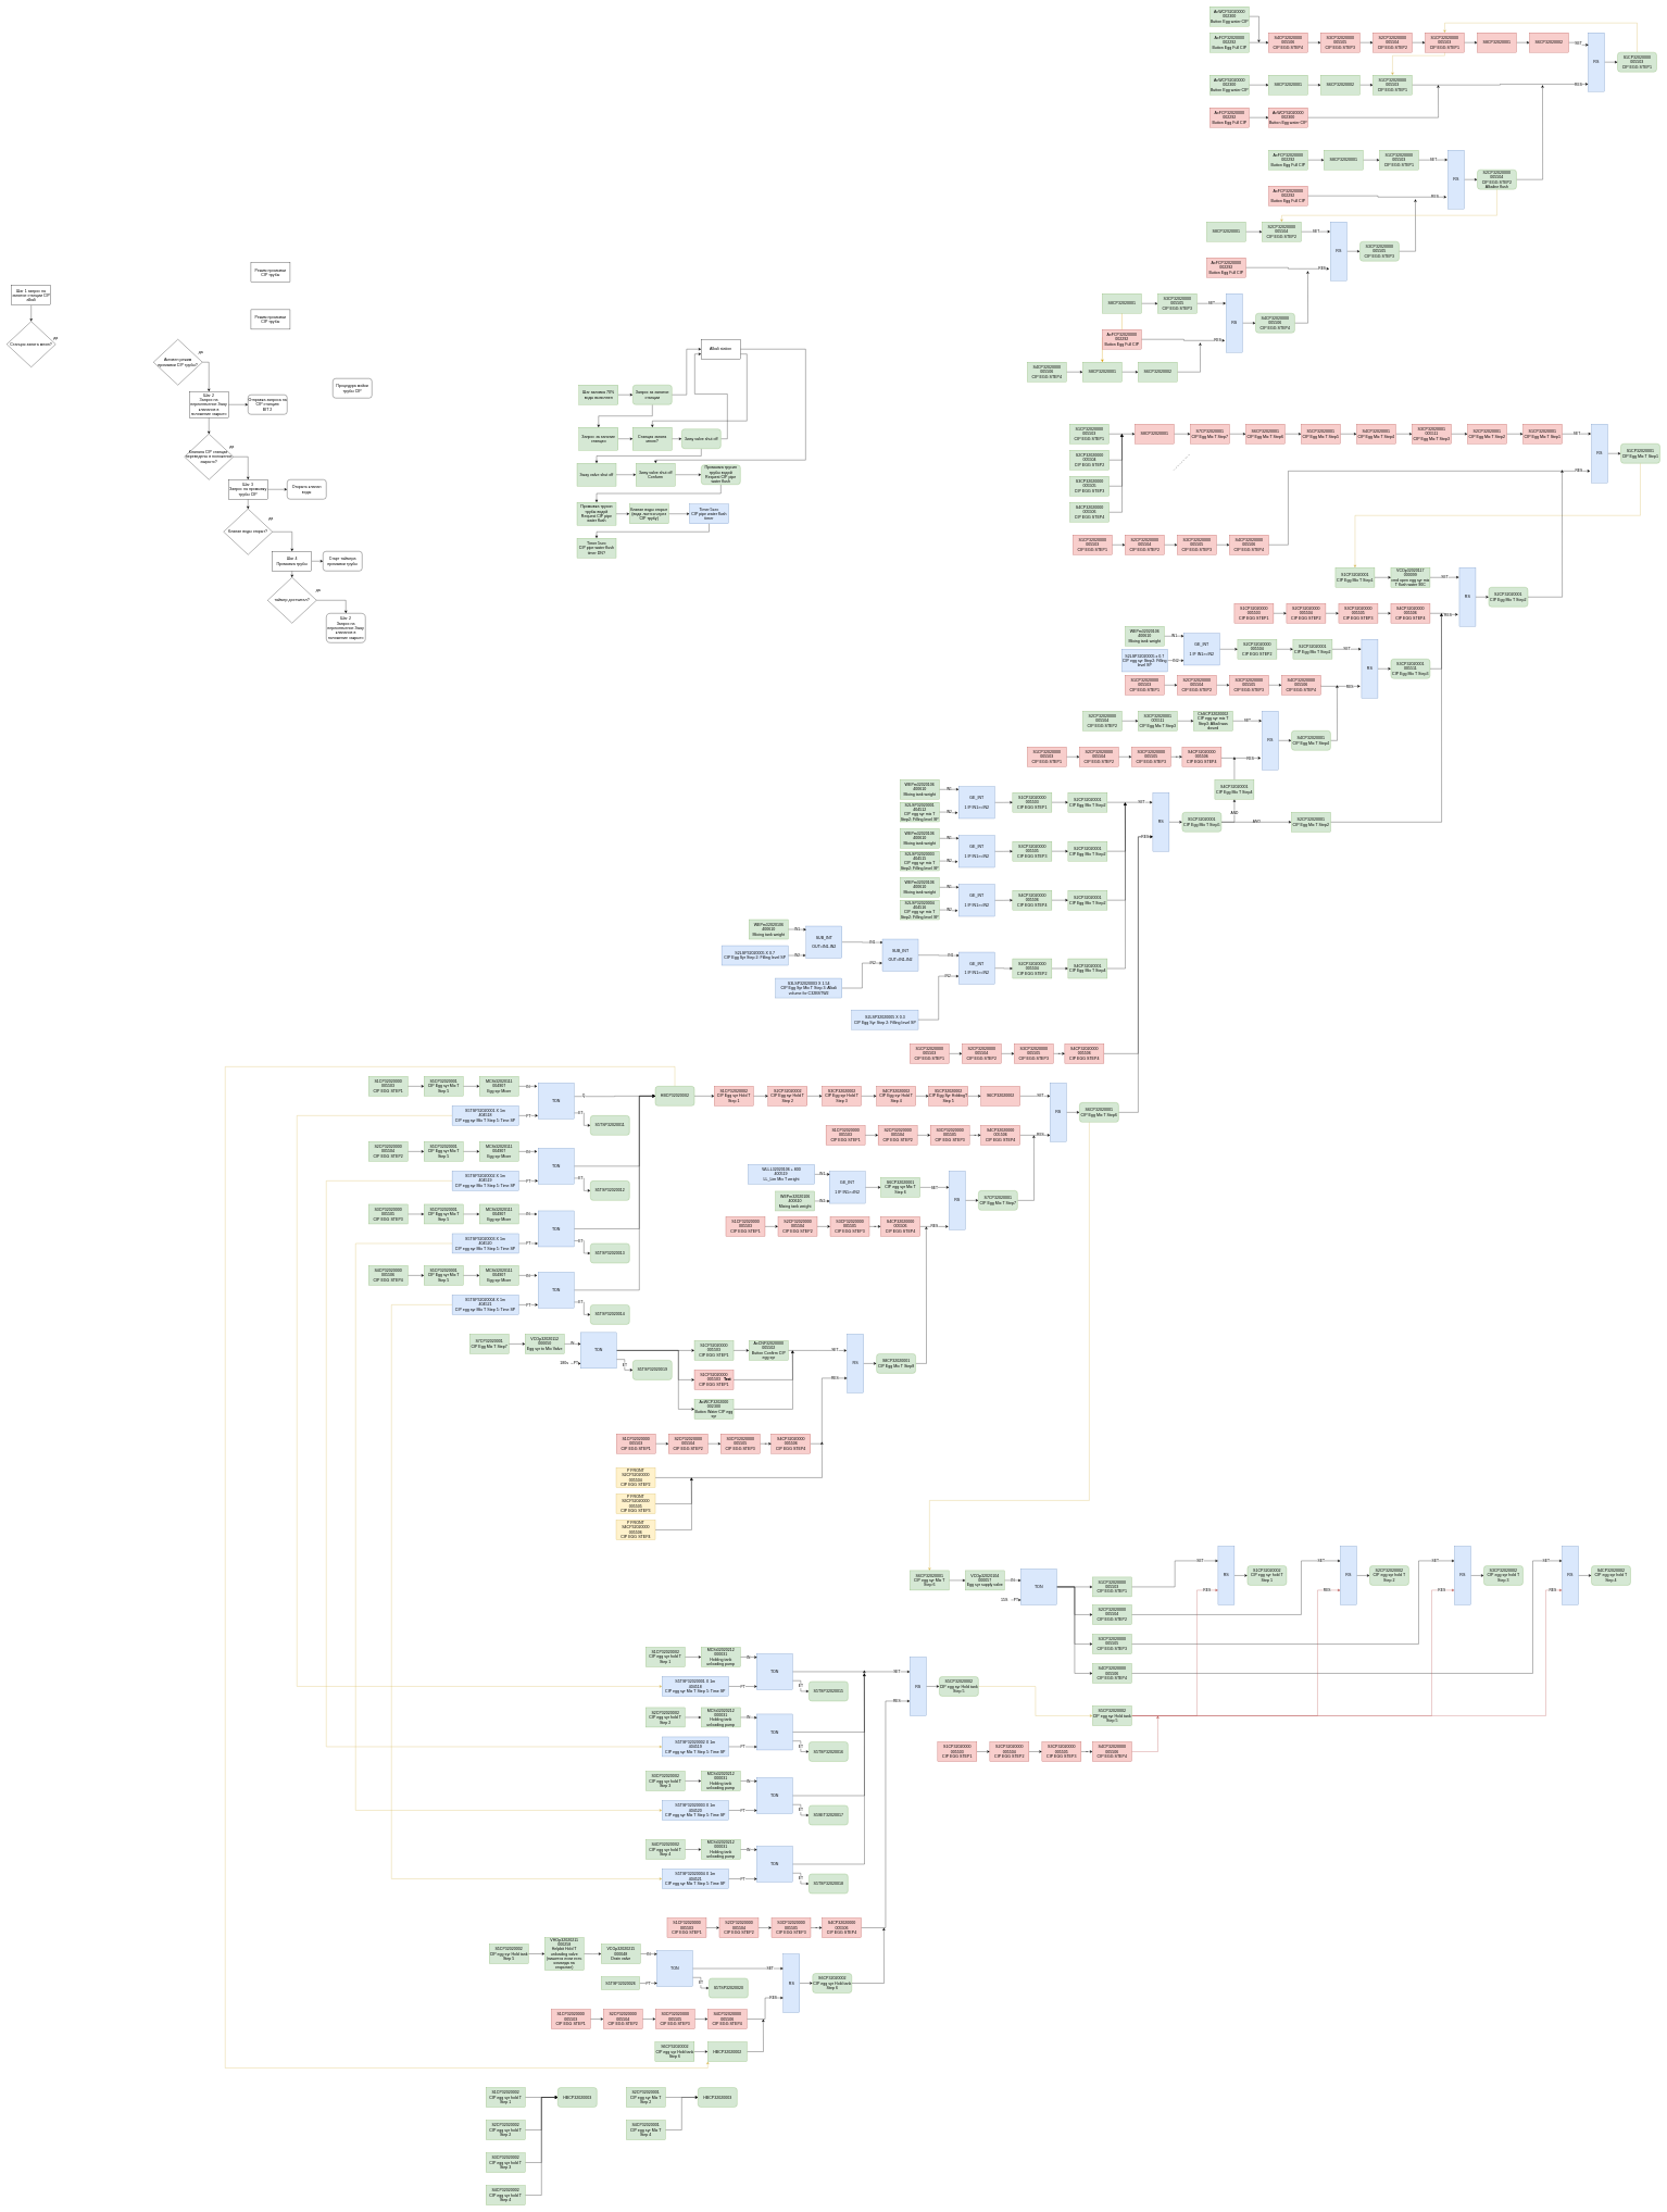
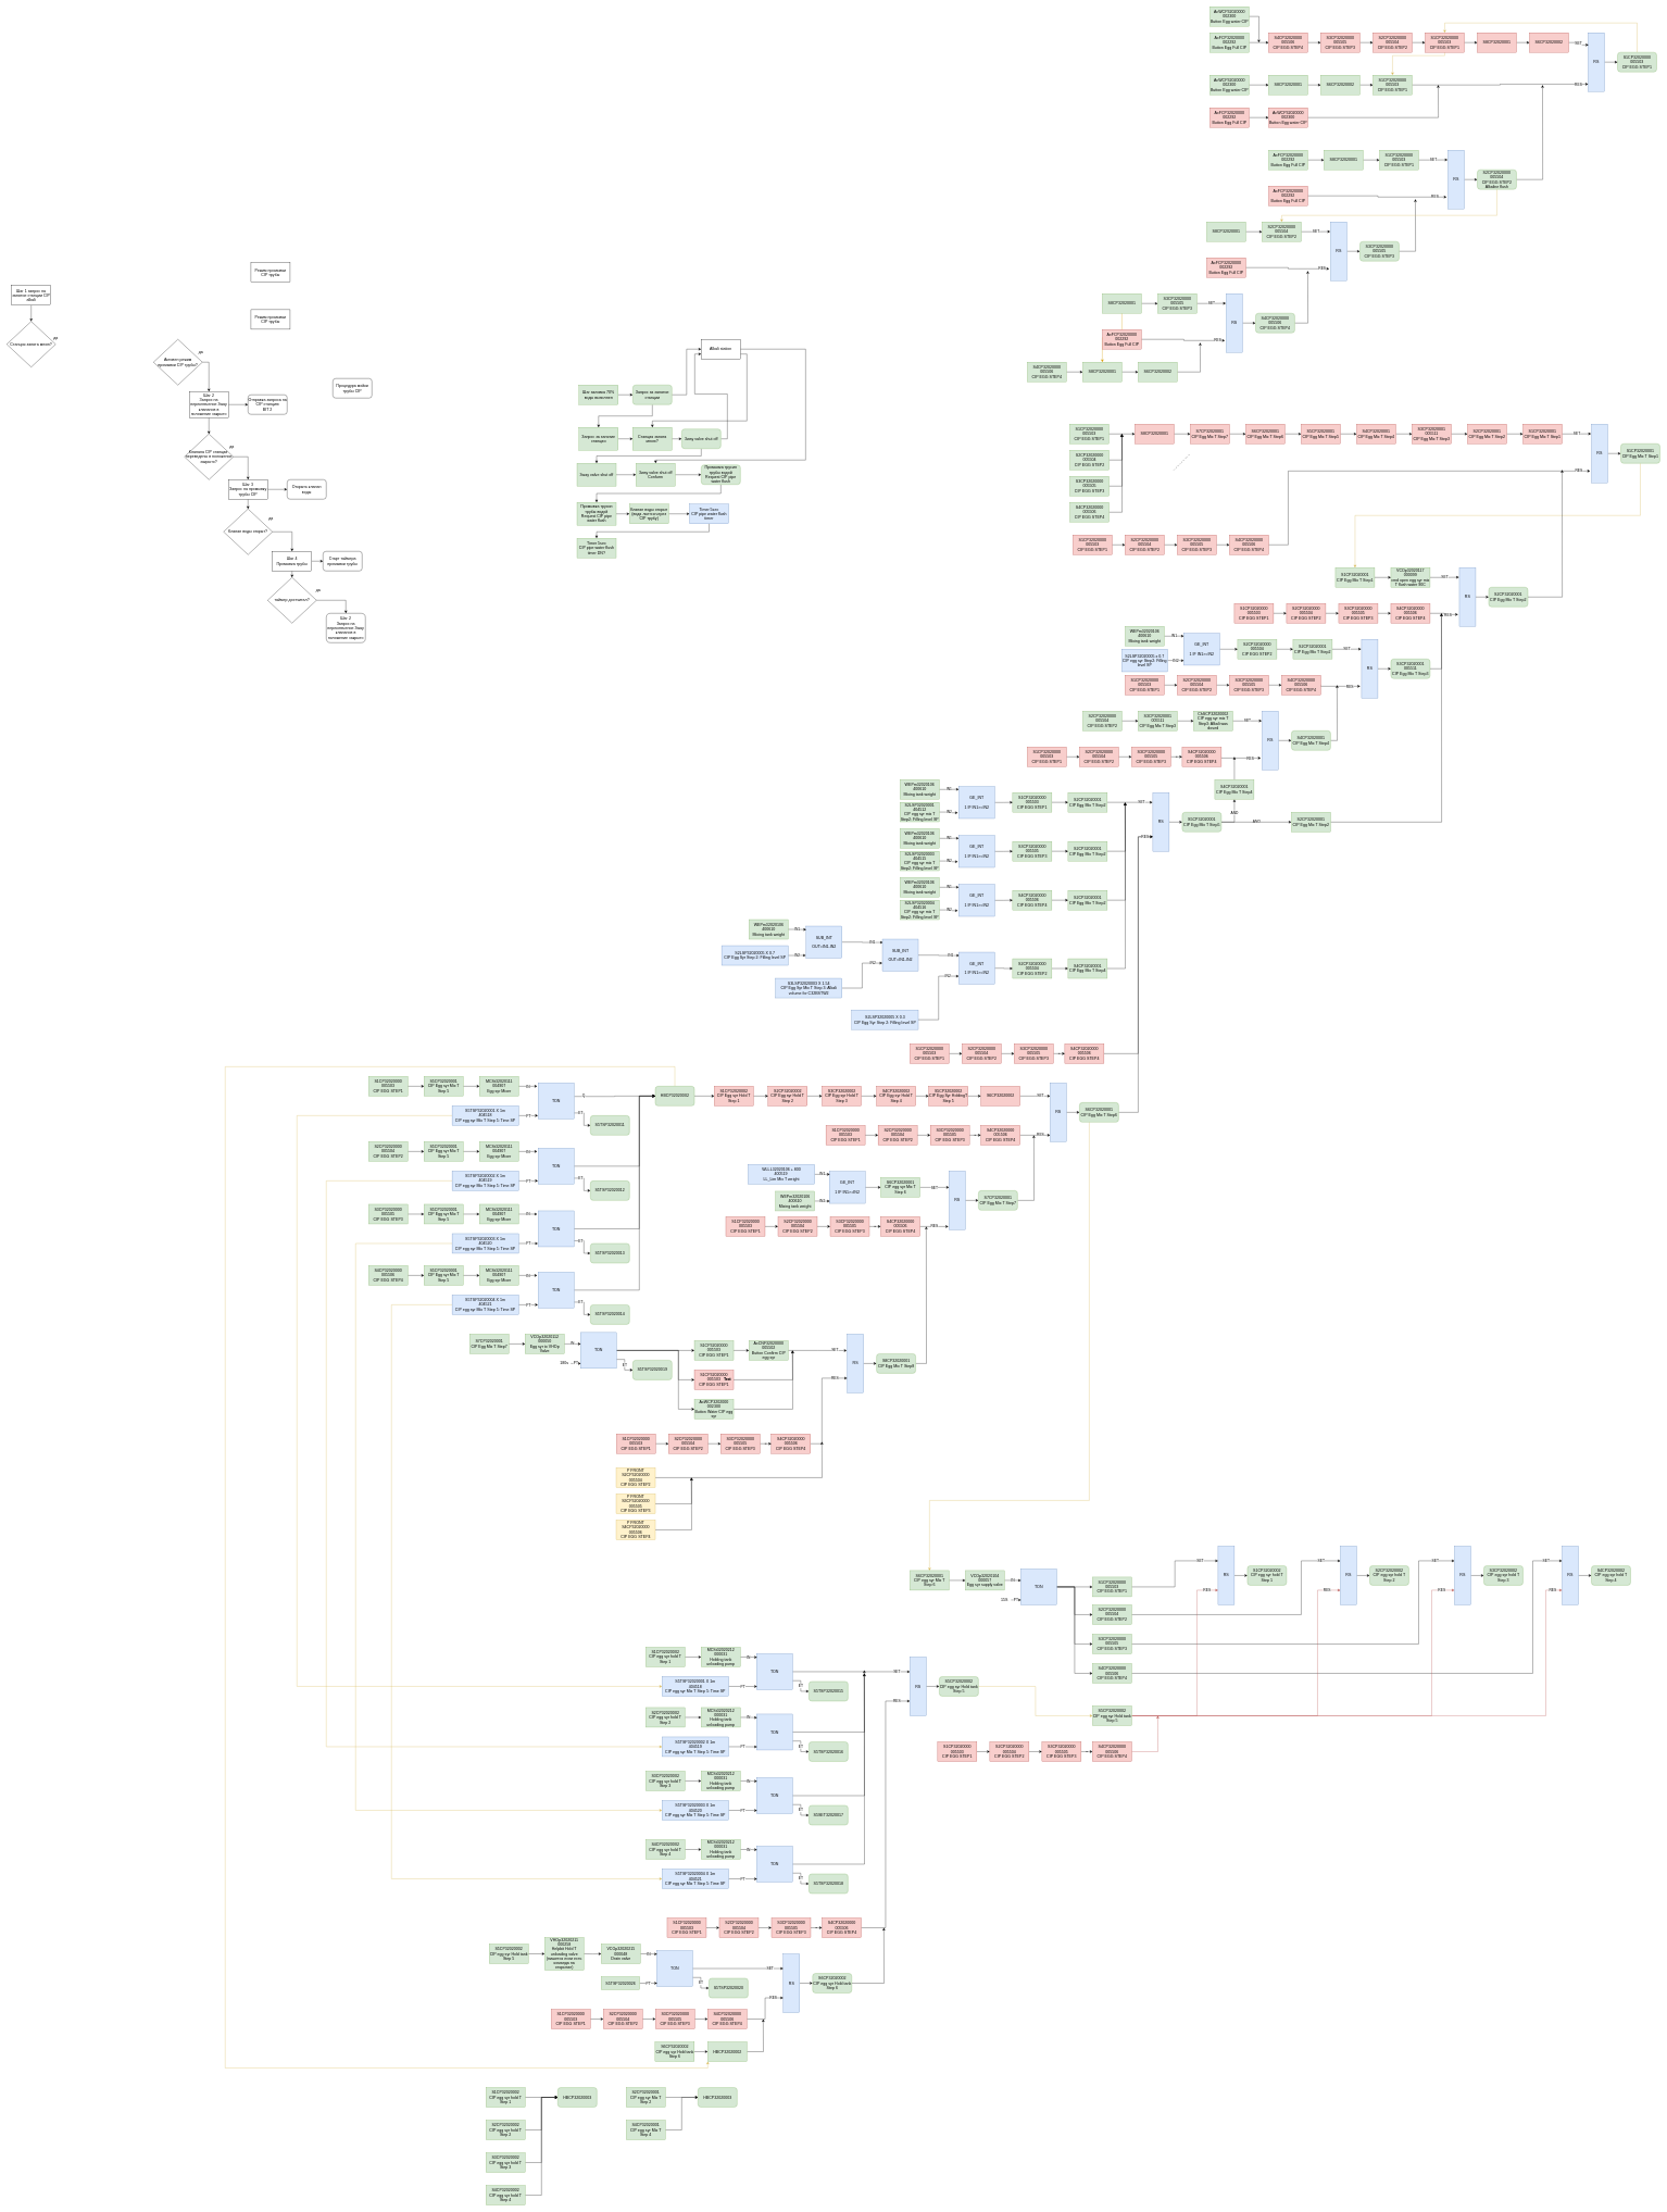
- <mxCell id="309" value="VCOp32020112&lt;br&gt;000050&lt;br&gt;Egg syr to Mix Valve" style="rounded=0;whiteSpace=wrap;html=1;fillColor=#d5e8d4;strokeColor=#82b366;" vertex="1" parent="1"><mxGeometry x="1610" y="4090" width="120" height="60" as="geometry" /></mxCell>
+ <mxCell id="309" value="VCOp32020112&lt;br&gt;000050&lt;br&gt;Egg syr to VHOp Valve" style="rounded=0;whiteSpace=wrap;html=1;fillColor=#d5e8d4;strokeColor=#82b366;" vertex="1" parent="1"><mxGeometry x="1610" y="4090" width="120" height="60" as="geometry" /></mxCell>
